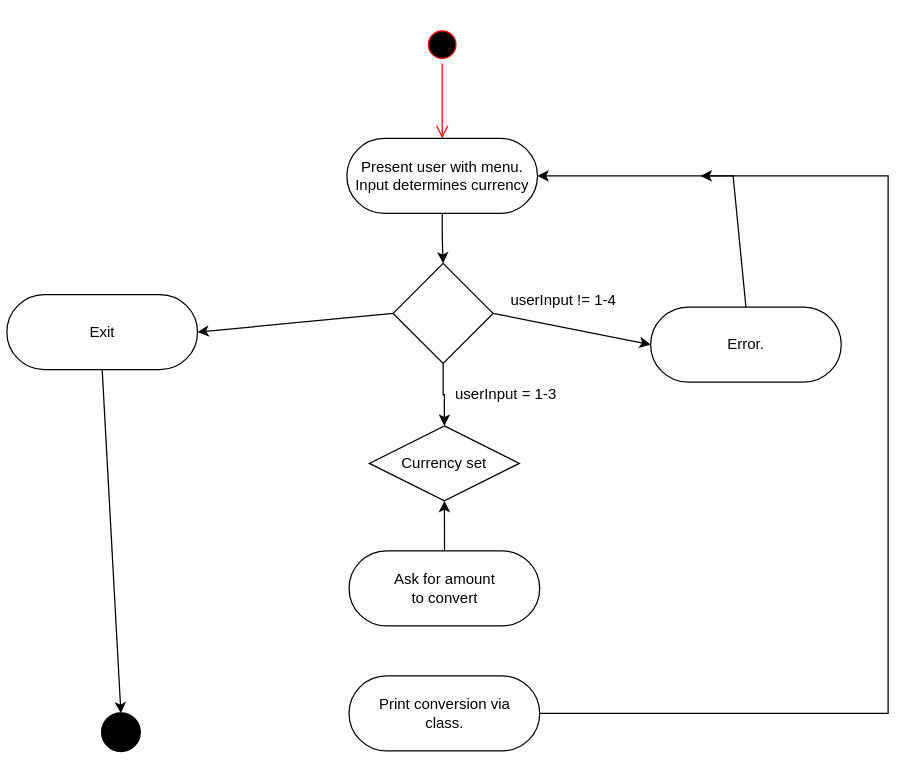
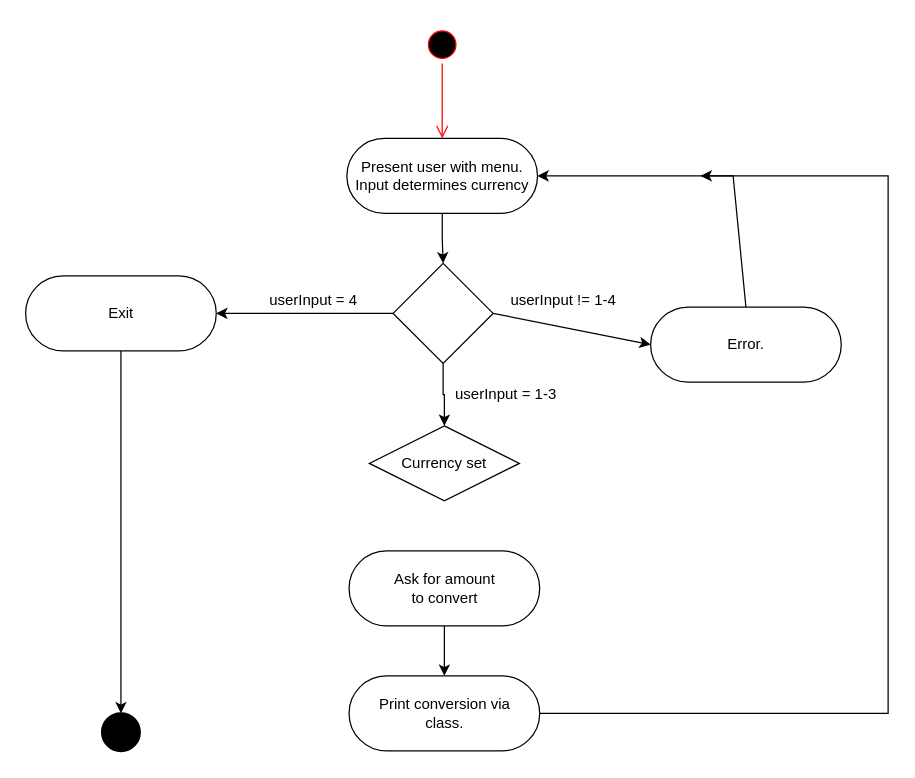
+ <mxCell id="12" value="userInput = 4" style="text;html=1;align=center;verticalAlign=middle;resizable=0;points=[];autosize=1;strokeColor=none;fillColor=none;" vertex="1" parent="1"><mxGeometry x="205" y="225" width="90" height="30" as="geometry" /></mxCell>
- <mxCell id="10" value="Exit" style="html=1;dashed=0;whitespace=wrap;shape=mxgraph.dfd.start;" vertex="1" parent="1"><mxGeometry x="5" y="235" width="152.5" height="60" as="geometry" /></mxCell>
+ <mxCell id="10" value="Exit" style="html=1;dashed=0;whitespace=wrap;shape=mxgraph.dfd.start;" vertex="1" parent="1"><mxGeometry x="20" y="220" width="152.5" height="60" as="geometry" /></mxCell>
- <mxCell id="19" value="" style="edgeStyle=orthogonalEdgeStyle;rounded=0;orthogonalLoop=1;jettySize=auto;html=1;" edge="1" parent="1" source="20" target="17"><mxGeometry relative="1" as="geometry" /></mxCell>
+ <mxCell id="19" value="" style="edgeStyle=orthogonalEdgeStyle;rounded=0;orthogonalLoop=1;jettySize=auto;html=1;" edge="1" parent="1" source="20" target="21"><mxGeometry relative="1" as="geometry" /></mxCell>
